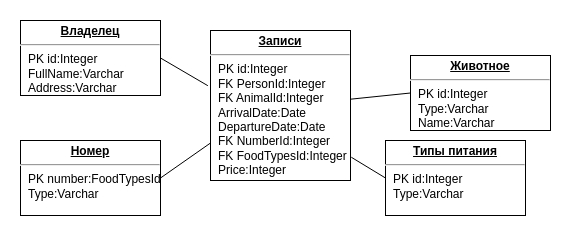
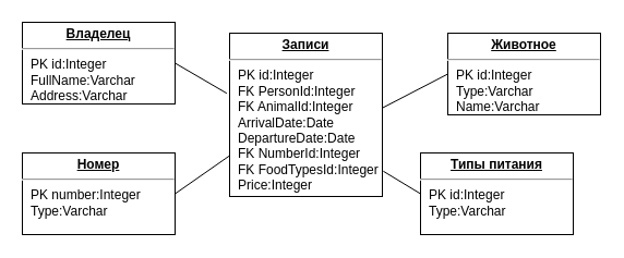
- <mxCell id="2" value="&lt;p style=&quot;margin: 0px ; margin-top: 4px ; text-align: center ; text-decoration: underline&quot;&gt;&lt;b&gt;Животное&lt;/b&gt;&lt;/p&gt;&lt;hr&gt;&lt;p style=&quot;margin: 0px ; margin-left: 8px&quot;&gt;PK id:Integer&lt;br&gt;Type:Varchar&lt;br&gt;Name:Varchar&lt;/p&gt;&lt;p style=&quot;margin: 0px ; margin-left: 8px&quot;&gt;&lt;br&gt;&lt;/p&gt;" style="verticalAlign=top;align=left;overflow=fill;fontSize=12;fontFamily=Helvetica;html=1;rounded=0;shadow=0;comic=0;labelBackgroundColor=none;strokeWidth=1" parent="1" vertex="1"><mxGeometry x="410" y="55" width="140" height="75" as="geometry" /></mxCell>
+ <mxCell id="2" value="&lt;p style=&quot;margin: 0px ; margin-top: 4px ; text-align: center ; text-decoration: underline&quot;&gt;&lt;b&gt;Животное&lt;/b&gt;&lt;/p&gt;&lt;hr&gt;&lt;p style=&quot;margin: 0px ; margin-left: 8px&quot;&gt;PK id:Integer&lt;br&gt;Type:Varchar&lt;br&gt;Name:Varchar&lt;/p&gt;&lt;p style=&quot;margin: 0px ; margin-left: 8px&quot;&gt;&lt;br&gt;&lt;/p&gt;" style="verticalAlign=top;align=left;overflow=fill;fontSize=12;fontFamily=Helvetica;html=1;rounded=0;shadow=0;comic=0;labelBackgroundColor=none;strokeWidth=1" parent="1" vertex="1"><mxGeometry x="410" y="30" width="140" height="75" as="geometry" /></mxCell>
- <mxCell id="3" value="&lt;p style=&quot;margin: 0px ; margin-top: 4px ; text-align: center ; text-decoration: underline&quot;&gt;&lt;b&gt;Номер&lt;/b&gt;&lt;/p&gt;&lt;hr&gt;&lt;p style=&quot;margin: 0px ; margin-left: 8px&quot;&gt;PK number:FoodTypesId&lt;br&gt;Type:Varchar&lt;br&gt;&lt;/p&gt;&lt;p style=&quot;margin: 0px ; margin-left: 8px&quot;&gt;&lt;br&gt;&lt;/p&gt;" style="verticalAlign=top;align=left;overflow=fill;fontSize=12;fontFamily=Helvetica;html=1;rounded=0;shadow=0;comic=0;labelBackgroundColor=none;strokeWidth=1" vertex="1" parent="1"><mxGeometry x="20" y="140" width="140" height="75" as="geometry" /></mxCell>
+ <mxCell id="3" value="&lt;p style=&quot;margin: 0px ; margin-top: 4px ; text-align: center ; text-decoration: underline&quot;&gt;&lt;b&gt;Номер&lt;/b&gt;&lt;/p&gt;&lt;hr&gt;&lt;p style=&quot;margin: 0px ; margin-left: 8px&quot;&gt;PK number:Integer&lt;br&gt;Type:Varchar&lt;br&gt;&lt;/p&gt;&lt;p style=&quot;margin: 0px ; margin-left: 8px&quot;&gt;&lt;br&gt;&lt;/p&gt;" style="verticalAlign=top;align=left;overflow=fill;fontSize=12;fontFamily=Helvetica;html=1;rounded=0;shadow=0;comic=0;labelBackgroundColor=none;strokeWidth=1" vertex="1" parent="1"><mxGeometry x="20" y="140" width="140" height="75" as="geometry" /></mxCell>
